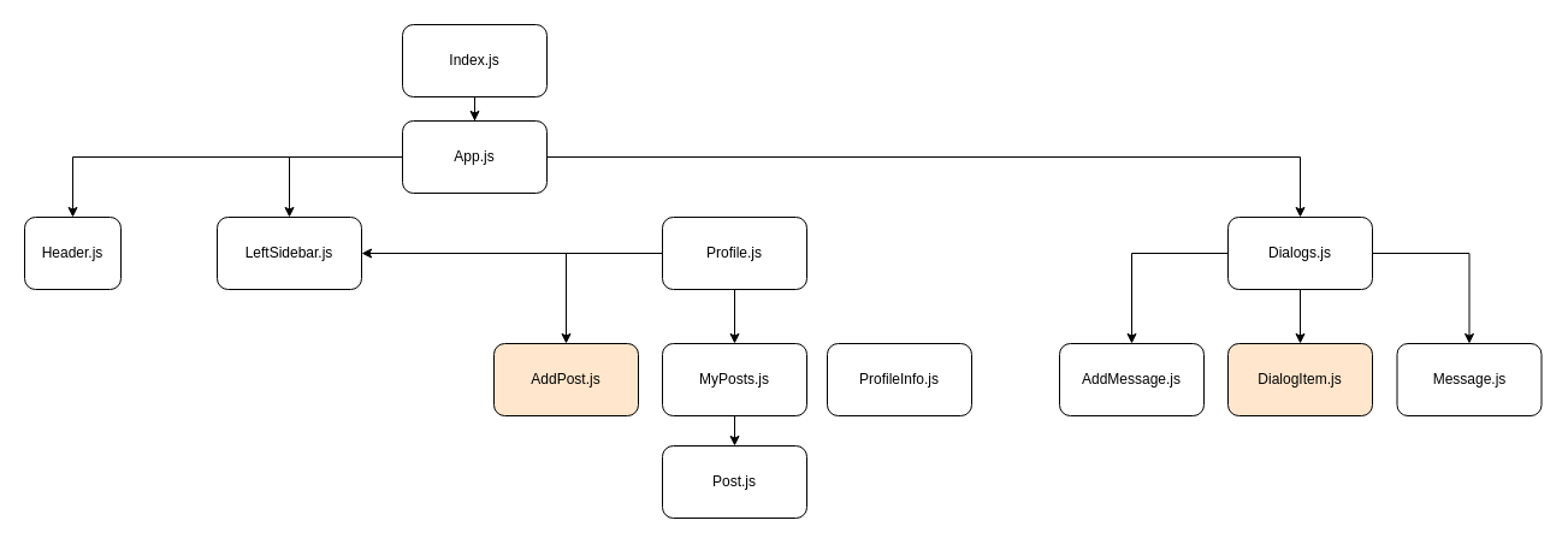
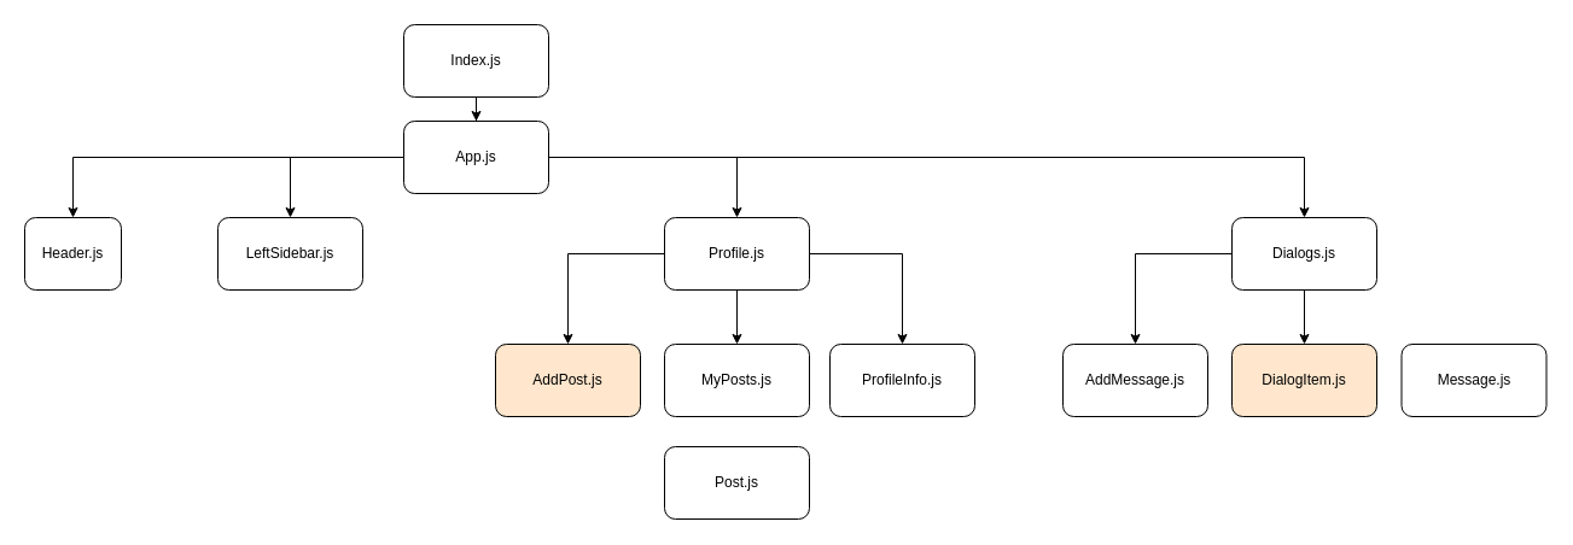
+ <mxCell id="6" style="edgeStyle=orthogonalEdgeStyle;rounded=0;orthogonalLoop=1;jettySize=auto;html=1;entryX=0.5;entryY=0;entryDx=0;entryDy=0;" edge="1" parent="1" source="8" target="14"><mxGeometry relative="1" as="geometry" /></mxCell>
- <mxCell id="13" style="edgeStyle=orthogonalEdgeStyle;rounded=0;orthogonalLoop=1;jettySize=auto;html=1;" edge="1" parent="1" source="14" target="10"><mxGeometry relative="1" as="geometry" /></mxCell>
+ <mxCell id="13" style="edgeStyle=orthogonalEdgeStyle;rounded=0;orthogonalLoop=1;jettySize=auto;html=1;" edge="1" parent="1" source="14" target="25"><mxGeometry relative="1" as="geometry" /></mxCell>
- <mxCell id="17" style="edgeStyle=orthogonalEdgeStyle;rounded=0;orthogonalLoop=1;jettySize=auto;html=1;" edge="1" parent="1" source="18" target="21"><mxGeometry relative="1" as="geometry" /></mxCell>
- <mxCell id="23" style="edgeStyle=orthogonalEdgeStyle;rounded=0;orthogonalLoop=1;jettySize=auto;html=1;" edge="1" parent="1" source="24" target="26"><mxGeometry relative="1" as="geometry" /></mxCell>
